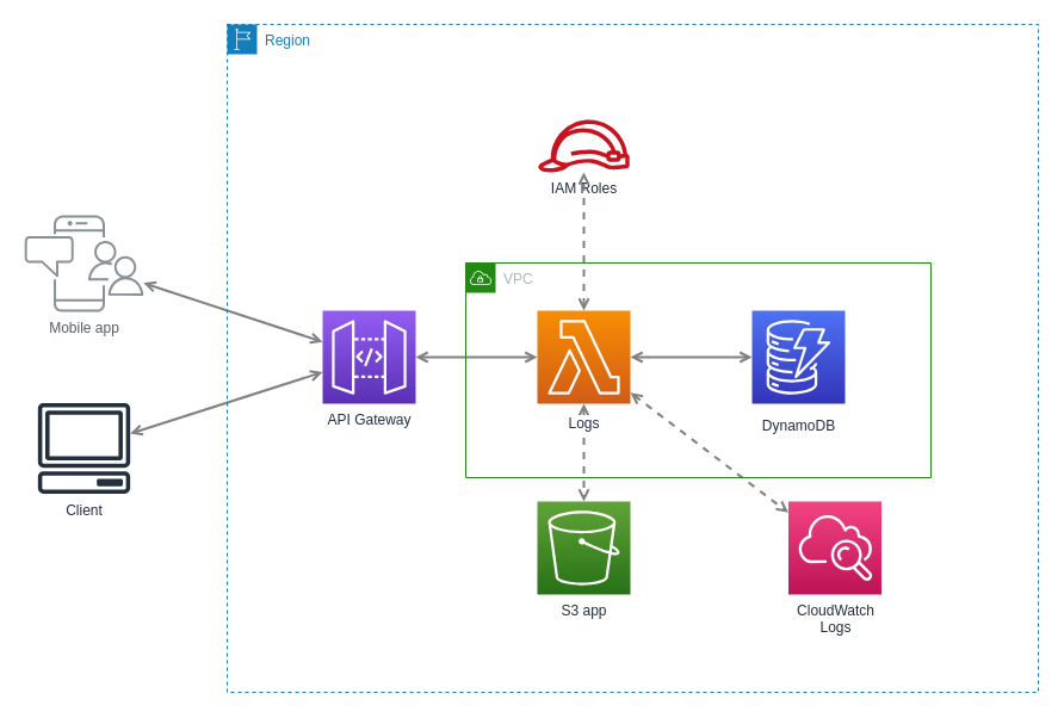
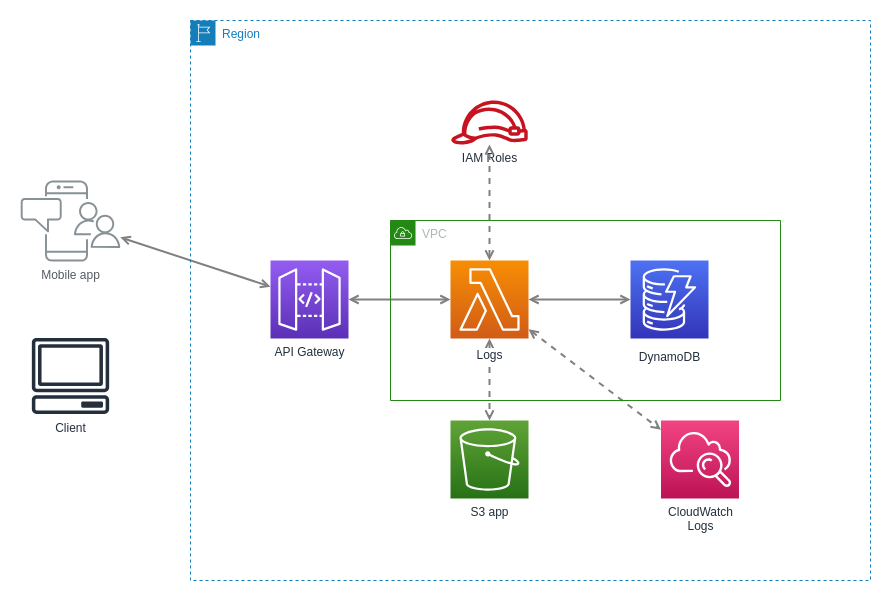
- <mxCell id="2" style="rounded=0;orthogonalLoop=1;jettySize=auto;html=1;startArrow=open;startFill=0;endArrow=open;endFill=0;strokeWidth=2;strokeColor=#808080;" parent="1" source="19" target="10" edge="1"><mxGeometry relative="1" as="geometry"><mxPoint x="120" y="425.292" as="sourcePoint" /></mxGeometry></mxCell>
